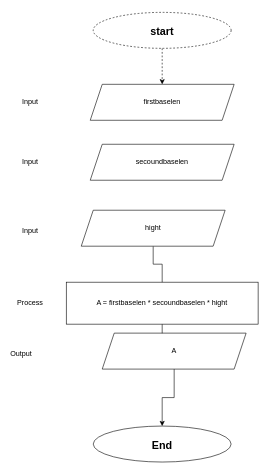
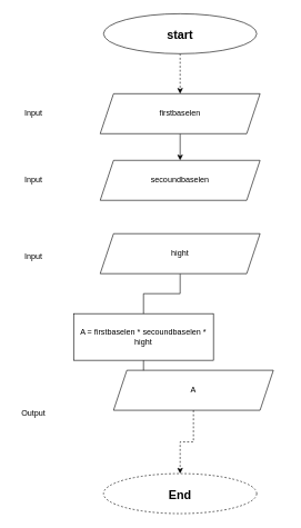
- <mxCell id="3" value="&lt;h1&gt;&lt;font style=&quot;font-size: 18px;&quot;&gt;start&lt;/font&gt;&lt;/h1&gt;" style="ellipse;whiteSpace=wrap;html=1;dashed=1;" vertex="1" parent="1"><mxGeometry x="155" y="20" width="230" height="60" as="geometry" /></mxCell>
+ <mxCell id="3" value="&lt;h1&gt;&lt;font style=&quot;font-size: 18px;&quot;&gt;start&lt;/font&gt;&lt;/h1&gt;" style="ellipse;whiteSpace=wrap;html=1;" vertex="1" parent="1"><mxGeometry x="155" y="20" width="230" height="60" as="geometry" /></mxCell>
+ <mxCell id="17" value="" style="edgeStyle=orthogonalEdgeStyle;rounded=0;orthogonalLoop=1;jettySize=auto;html=1;" edge="1" parent="1" source="18" target="5"><mxGeometry relative="1" as="geometry" /></mxCell>
- <mxCell id="15" value="hight" style="shape=parallelogram;perimeter=parallelogramPerimeter;whiteSpace=wrap;html=1;fixedSize=1;" vertex="1" parent="1"><mxGeometry x="135" y="350" width="240" height="60" as="geometry" /></mxCell>
+ <mxCell id="15" value="hight" style="shape=parallelogram;perimeter=parallelogramPerimeter;whiteSpace=wrap;html=1;fixedSize=1;" vertex="1" parent="1"><mxGeometry x="150" y="350" width="240" height="60" as="geometry" /></mxCell>
- <mxCell id="9" value="&lt;div&gt;Process&lt;/div&gt;" style="text;html=1;align=center;verticalAlign=middle;whiteSpace=wrap;rounded=0;" vertex="1" parent="1"><mxGeometry x="20" y="490" width="60" height="30" as="geometry" /></mxCell>
- <mxCell id="8" value="A = firstbaselen * secoundbaselen * hight" style="rounded=0;whiteSpace=wrap;html=1;" vertex="1" parent="1"><mxGeometry x="110" y="470" width="320" height="70" as="geometry" /></mxCell>
+ <mxCell id="8" value="A = firstbaselen * secoundbaselen * hight" style="rounded=0;whiteSpace=wrap;html=1;" vertex="1" parent="1"><mxGeometry x="110" y="470" width="210" height="70" as="geometry" /></mxCell>
- <mxCell id="13" value="Output" style="text;html=1;align=center;verticalAlign=middle;whiteSpace=wrap;rounded=0;" vertex="1" parent="1"><mxGeometry x="5" y="575" width="60" height="30" as="geometry" /></mxCell>
+ <mxCell id="13" value="Output" style="text;html=1;align=center;verticalAlign=middle;whiteSpace=wrap;rounded=0;" vertex="1" parent="1"><mxGeometry x="20" y="605" width="60" height="30" as="geometry" /></mxCell>
- <mxCell id="11" value="" style="edgeStyle=orthogonalEdgeStyle;rounded=0;orthogonalLoop=1;jettySize=auto;html=1;" edge="1" parent="1" source="12" target="10"><mxGeometry relative="1" as="geometry" /></mxCell>
+ <mxCell id="11" value="" style="edgeStyle=orthogonalEdgeStyle;rounded=0;orthogonalLoop=1;jettySize=auto;html=1;dashed=1;" edge="1" parent="1" source="12" target="10"><mxGeometry relative="1" as="geometry" /></mxCell>
- <mxCell id="10" value="&lt;h1&gt;&lt;font style=&quot;font-size: 18px;&quot;&gt;End&lt;/font&gt;&lt;/h1&gt;" style="ellipse;whiteSpace=wrap;html=1;" vertex="1" parent="1"><mxGeometry x="155" y="710" width="230" height="60" as="geometry" /></mxCell>
+ <mxCell id="10" value="&lt;h1&gt;&lt;font style=&quot;font-size: 18px;&quot;&gt;End&lt;/font&gt;&lt;/h1&gt;" style="ellipse;whiteSpace=wrap;html=1;dashed=1;" vertex="1" parent="1"><mxGeometry x="155" y="710" width="230" height="60" as="geometry" /></mxCell>
